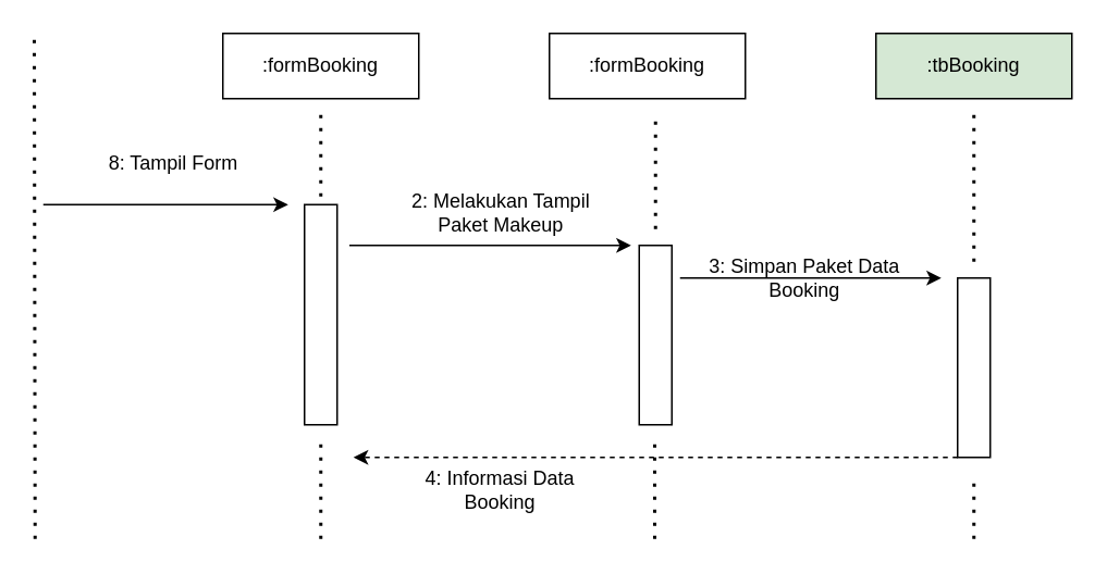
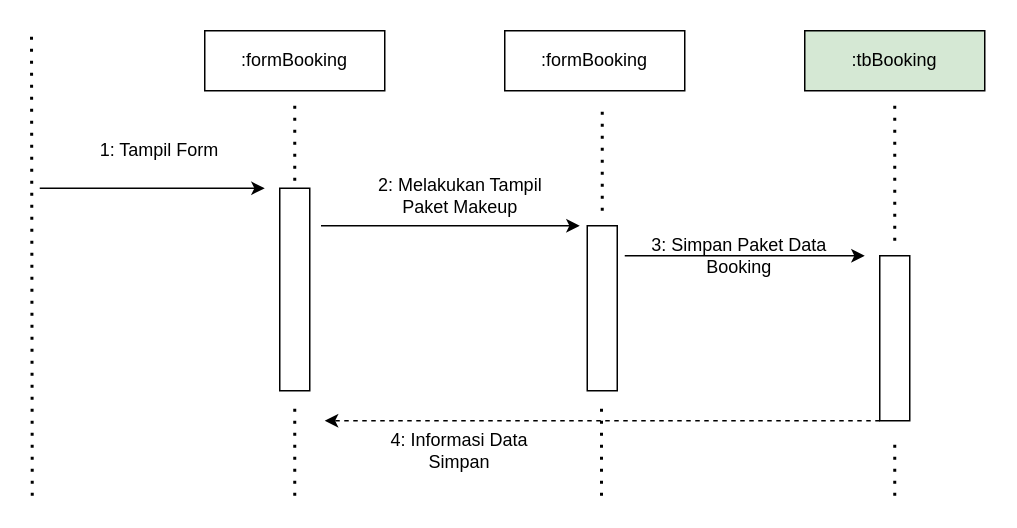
- <mxCell id="7" value="8: Tampil Form" style="text;html=1;strokeColor=none;fillColor=none;align=center;verticalAlign=middle;whiteSpace=wrap;rounded=0;" vertex="1" parent="1"><mxGeometry x="26" y="90" width="160" height="20" as="geometry" /></mxCell>
+ <mxCell id="7" value="1: Tampil Form" style="text;html=1;strokeColor=none;fillColor=none;align=center;verticalAlign=middle;whiteSpace=wrap;rounded=0;" vertex="1" parent="1"><mxGeometry x="26" y="90" width="160" height="20" as="geometry" /></mxCell>
- <mxCell id="22" value="&lt;div&gt;4: Informasi Data&lt;/div&gt;&lt;div&gt;Booking&lt;br&gt;&lt;/div&gt;" style="text;html=1;strokeColor=none;fillColor=none;align=center;verticalAlign=middle;whiteSpace=wrap;rounded=0;" vertex="1" parent="1"><mxGeometry x="226" y="290" width="160" height="20" as="geometry" /></mxCell>
+ <mxCell id="22" value="&lt;div&gt;4: Informasi Data&lt;/div&gt;&lt;div&gt;Simpan&lt;br&gt;&lt;/div&gt;" style="text;html=1;strokeColor=none;fillColor=none;align=center;verticalAlign=middle;whiteSpace=wrap;rounded=0;" vertex="1" parent="1"><mxGeometry x="226" y="290" width="160" height="20" as="geometry" /></mxCell>
